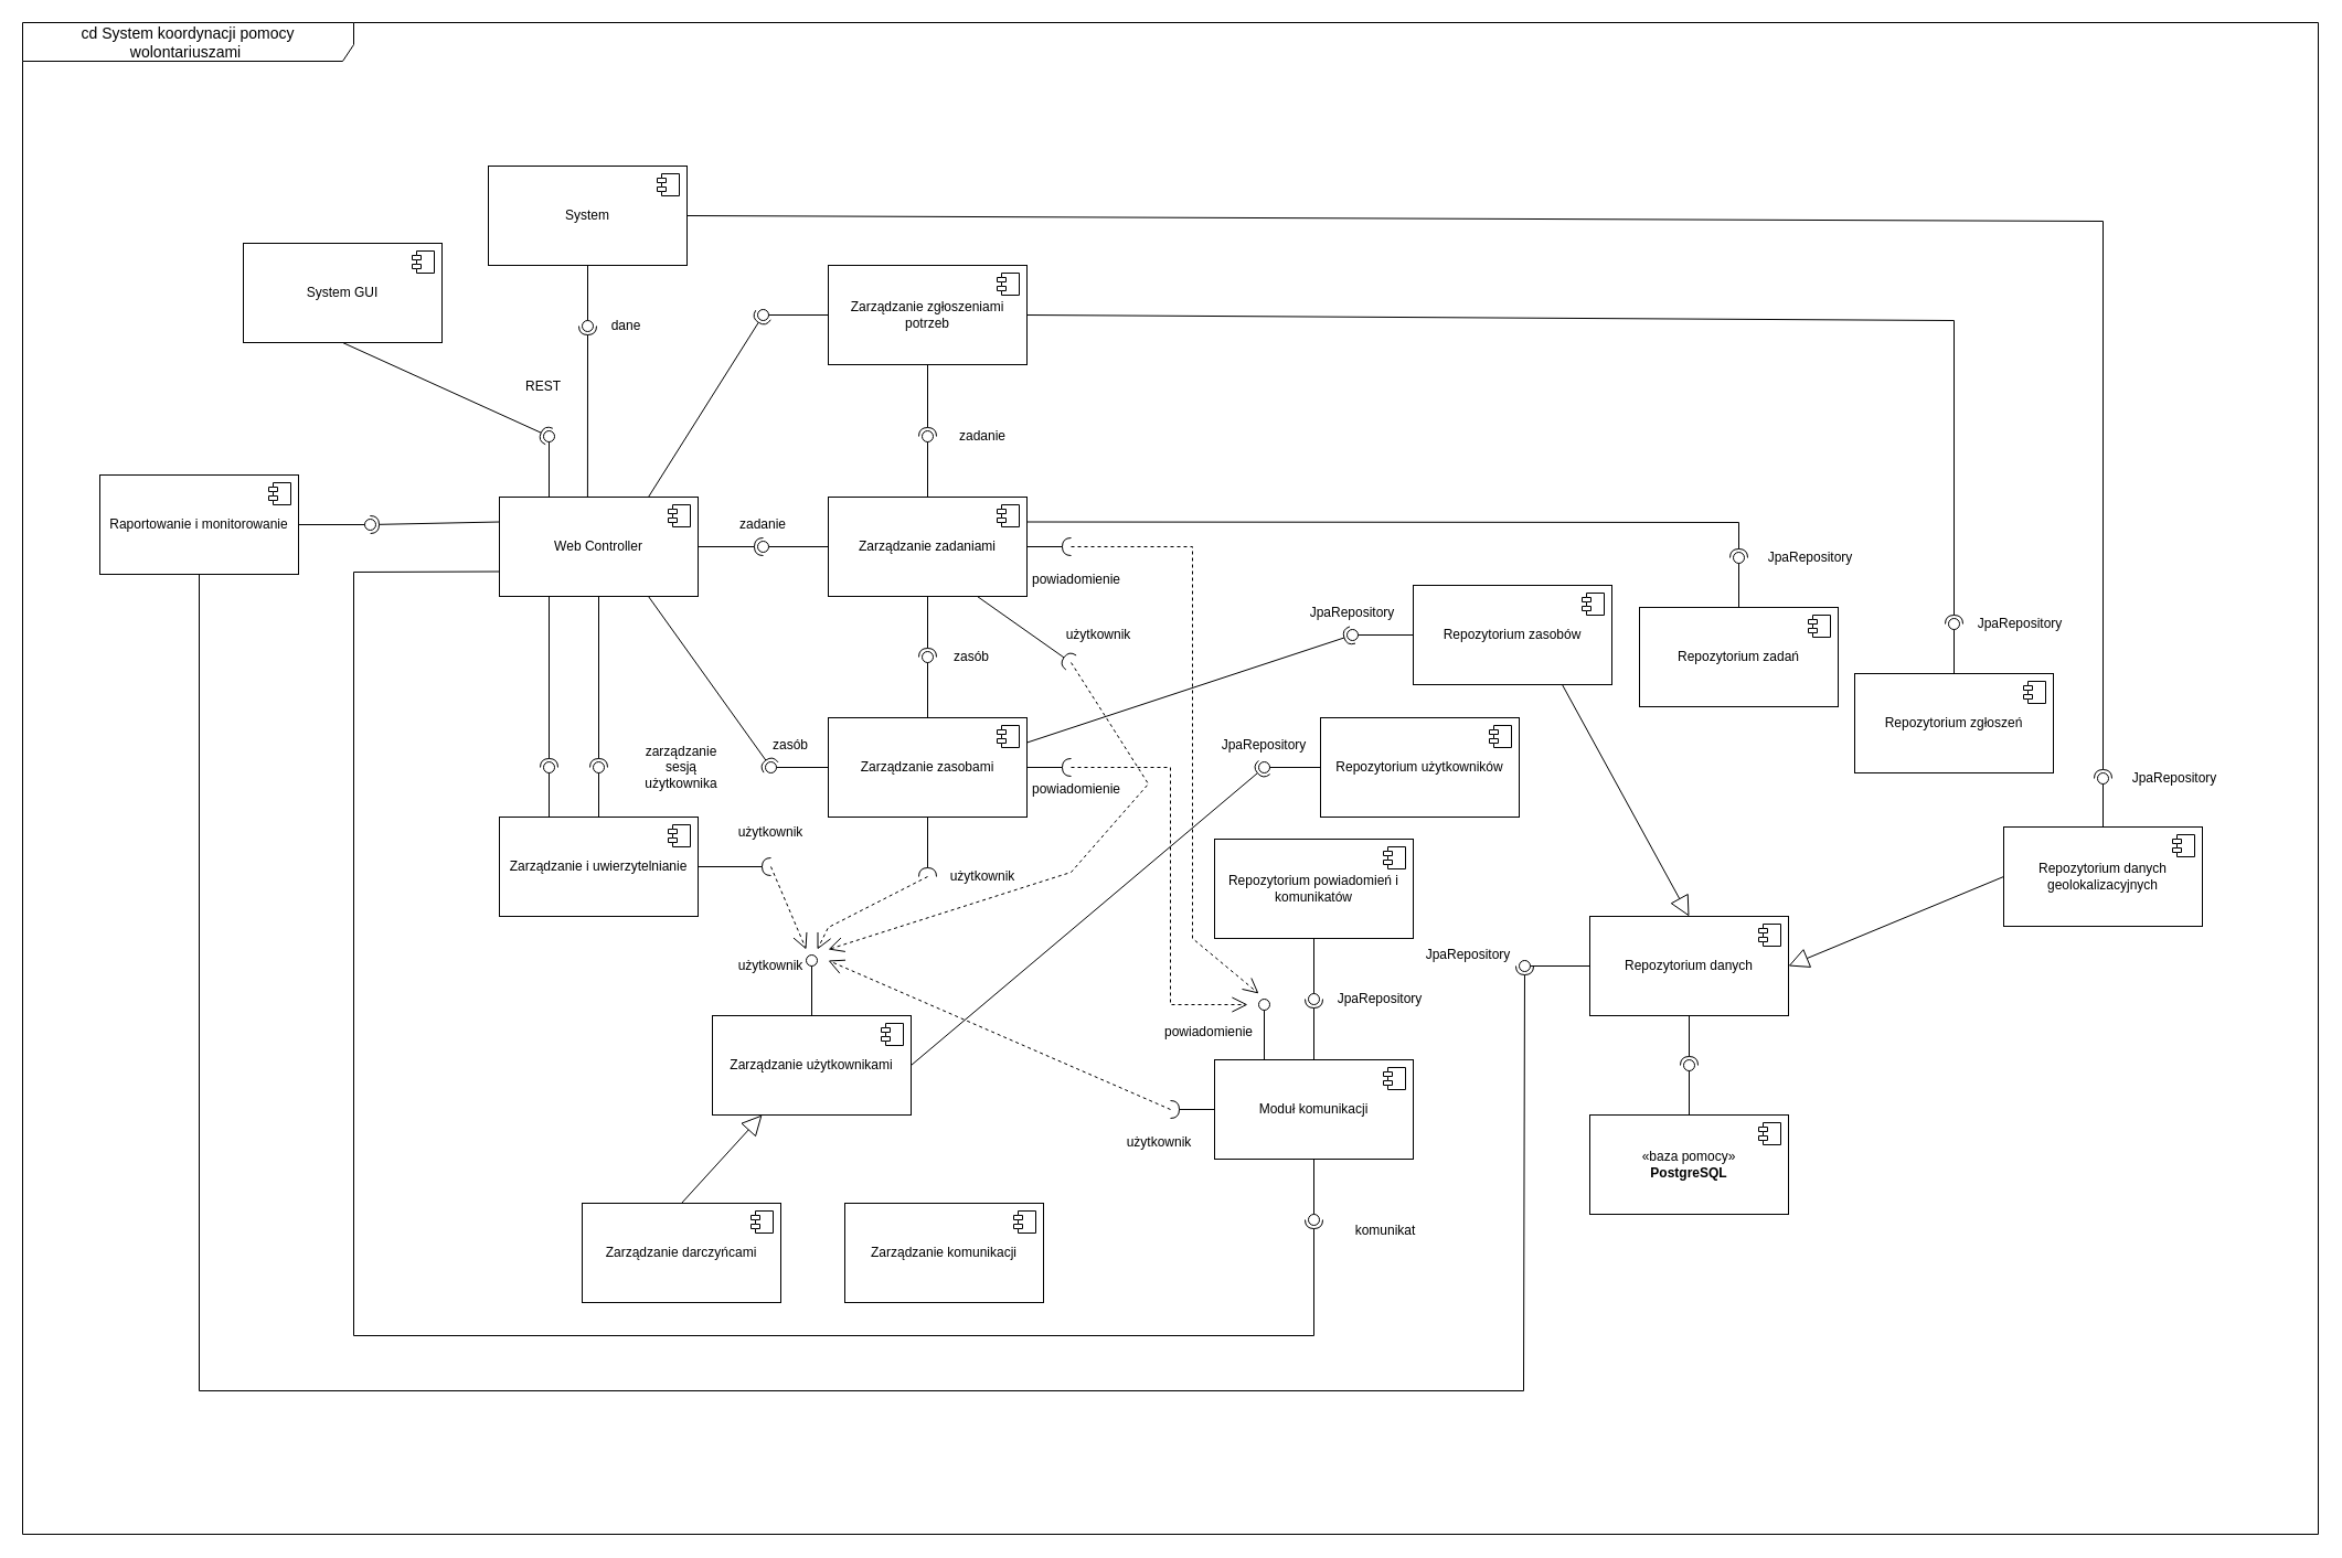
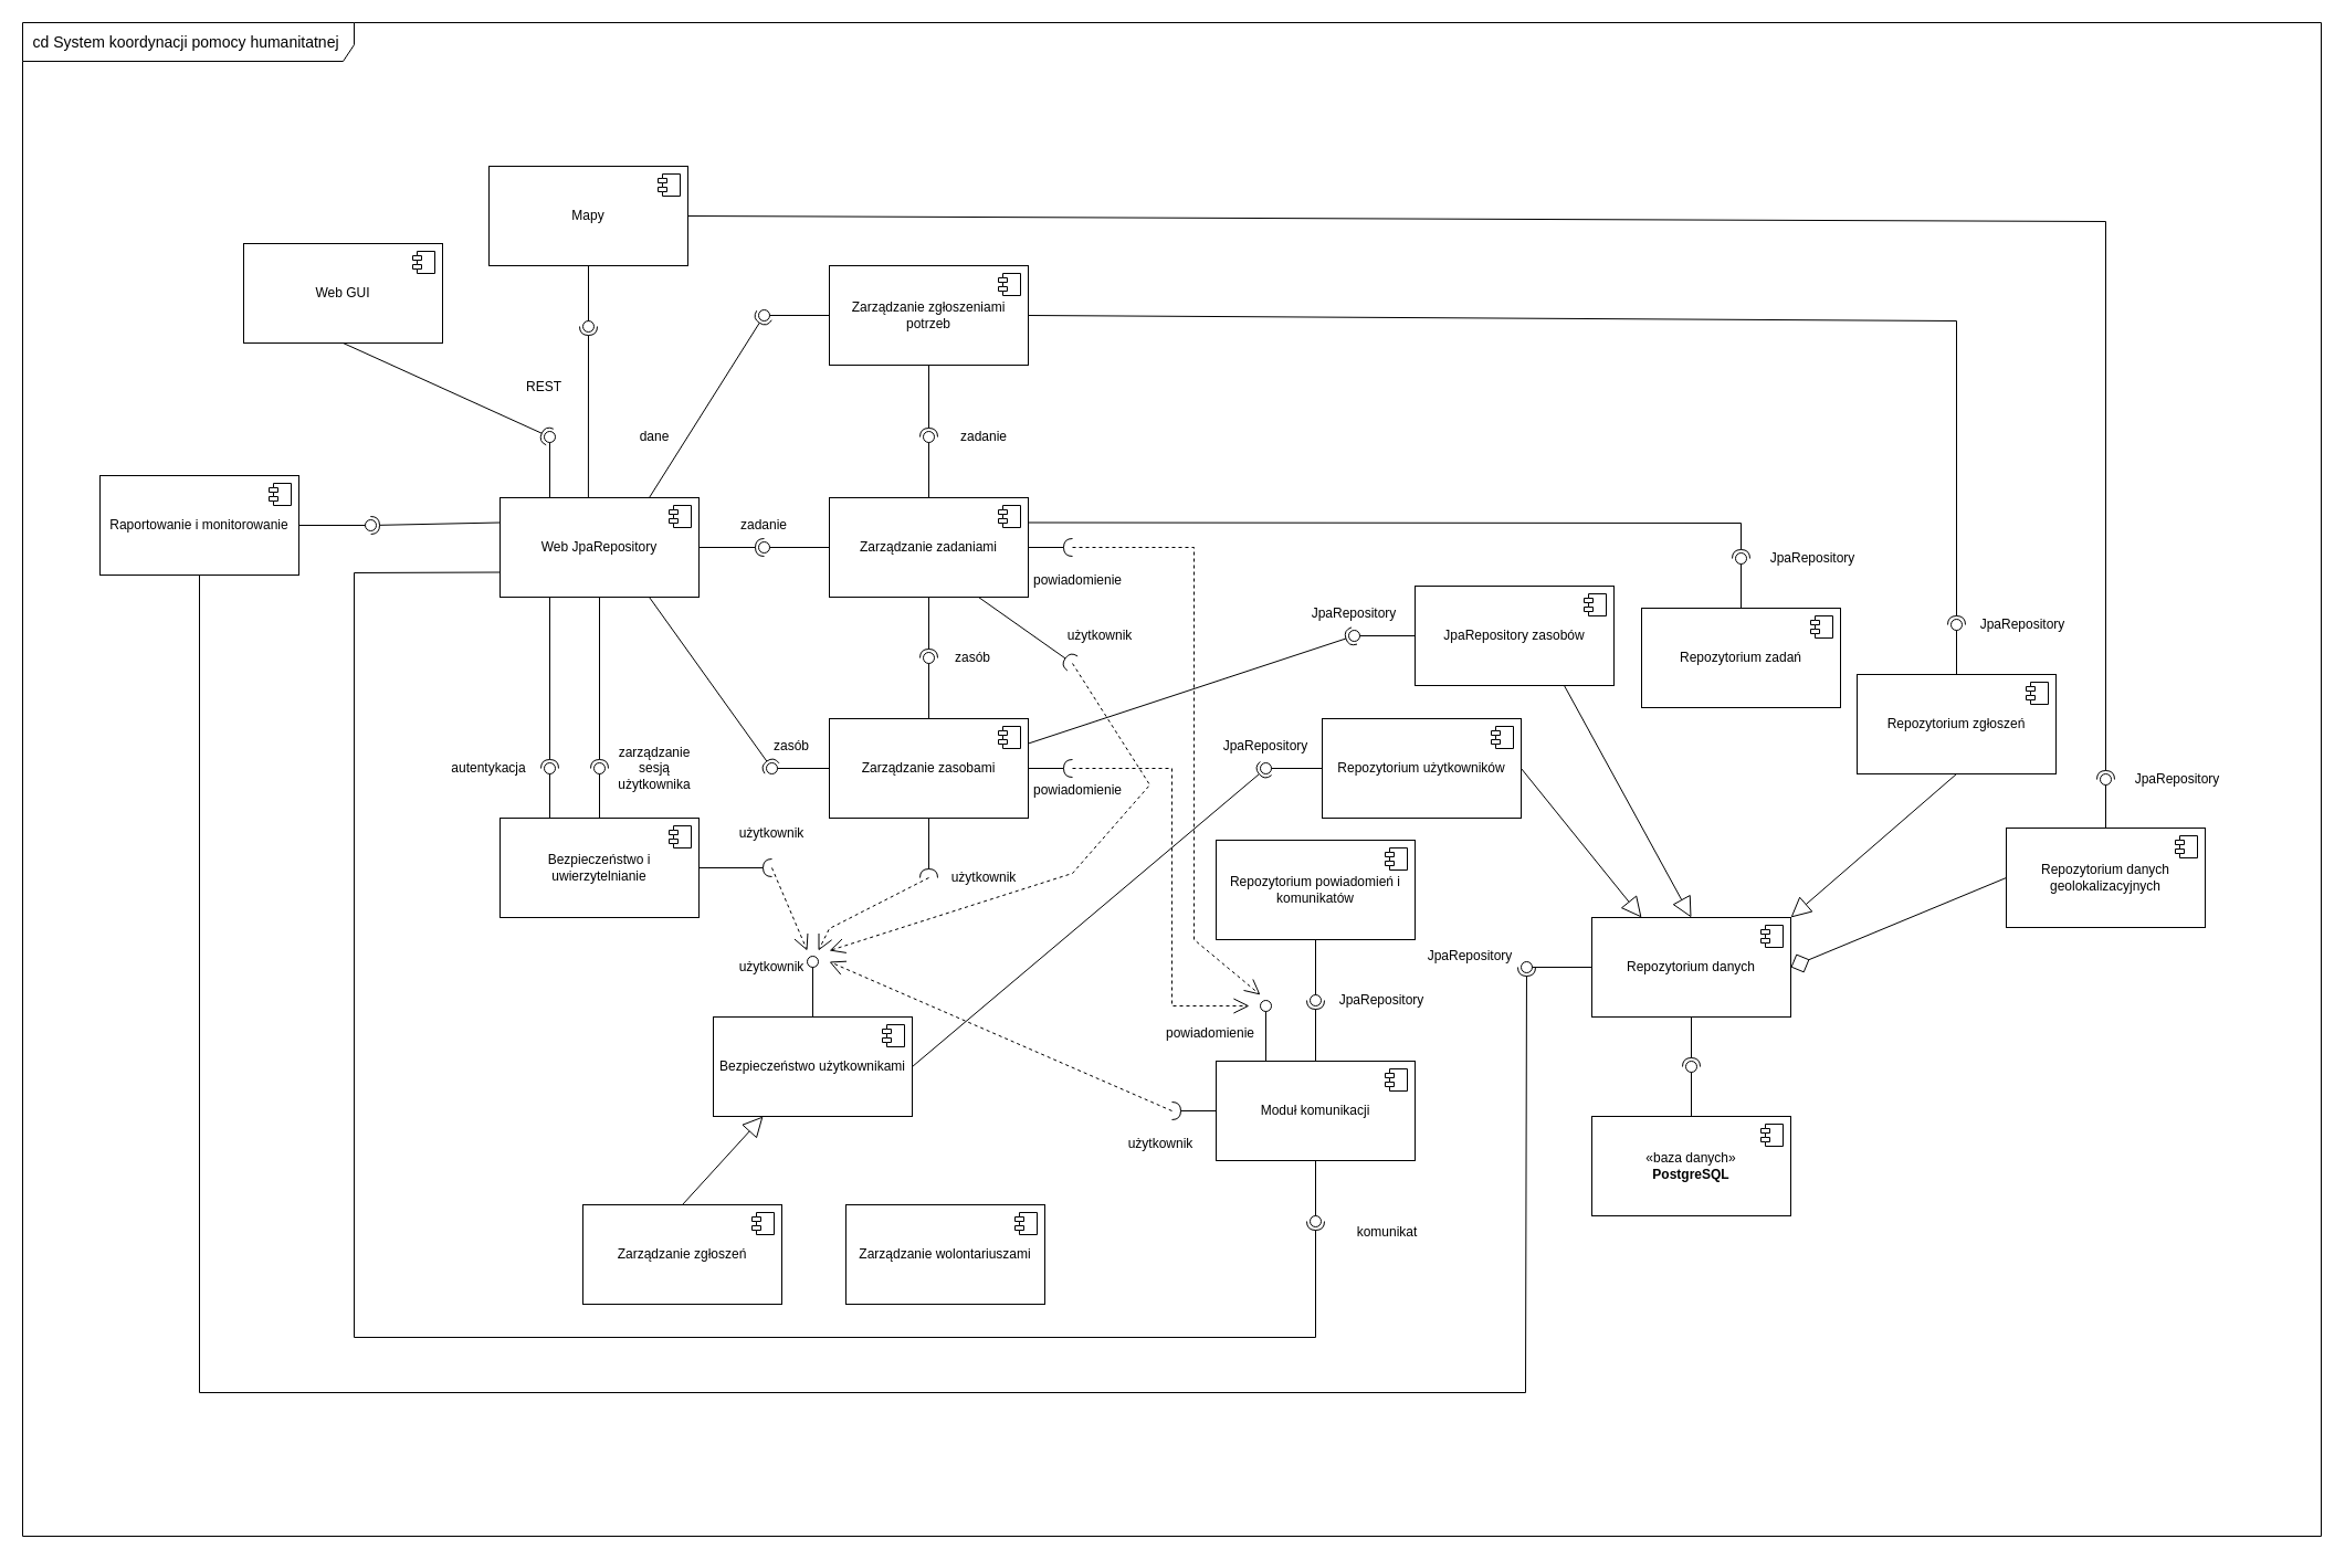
- <mxCell id="2" value="&lt;font style=&quot;font-size: 14px;&quot;&gt;cd System koordynacji pomocy wolontariuszami&amp;nbsp;&lt;/font&gt;" style="shape=umlFrame;whiteSpace=wrap;html=1;pointerEvents=0;recursiveResize=0;container=1;collapsible=0;width=300;height=35;" parent="1" vertex="1"><mxGeometry x="20" y="20" width="2080" height="1370" as="geometry" /></mxCell>
+ <mxCell id="2" value="&lt;font style=&quot;font-size: 14px;&quot;&gt;cd System koordynacji pomocy humanitatnej&amp;nbsp;&lt;/font&gt;" style="shape=umlFrame;whiteSpace=wrap;html=1;pointerEvents=0;recursiveResize=0;container=1;collapsible=0;width=300;height=35;" parent="1" vertex="1"><mxGeometry x="20" y="20" width="2080" height="1370" as="geometry" /></mxCell>
- <mxCell id="52" value="System" style="html=1;dropTarget=0;whiteSpace=wrap;" parent="1" vertex="1"><mxGeometry x="442" y="150" width="180" height="90" as="geometry" /></mxCell>
+ <mxCell id="52" value="Mapy" style="html=1;dropTarget=0;whiteSpace=wrap;" parent="1" vertex="1"><mxGeometry x="442" y="150" width="180" height="90" as="geometry" /></mxCell>
- <mxCell id="16" value="System GUI" style="html=1;dropTarget=0;whiteSpace=wrap;" parent="1" vertex="1"><mxGeometry x="220" y="220" width="180" height="90" as="geometry" /></mxCell>
+ <mxCell id="16" value="Web GUI" style="html=1;dropTarget=0;whiteSpace=wrap;" parent="1" vertex="1"><mxGeometry x="220" y="220" width="180" height="90" as="geometry" /></mxCell>
- <mxCell id="118" value="dane" style="text;html=1;align=center;verticalAlign=middle;whiteSpace=wrap;rounded=0;" parent="1" vertex="1"><mxGeometry x="537" y="280" width="60" height="30" as="geometry" /></mxCell>
+ <mxCell id="118" value="dane" style="text;html=1;align=center;verticalAlign=middle;whiteSpace=wrap;rounded=0;" parent="1" vertex="1"><mxGeometry x="562" y="380" width="60" height="30" as="geometry" /></mxCell>
- <mxCell id="8" value="Web Controller" style="html=1;dropTarget=0;whiteSpace=wrap;" parent="1" vertex="1"><mxGeometry x="452" y="450" width="180" height="90" as="geometry" /></mxCell>
+ <mxCell id="8" value="Web JpaRepository" style="html=1;dropTarget=0;whiteSpace=wrap;" parent="1" vertex="1"><mxGeometry x="452" y="450" width="180" height="90" as="geometry" /></mxCell>
- <mxCell id="62" value="Repozytorium zasobów" style="html=1;dropTarget=0;whiteSpace=wrap;" parent="1" vertex="1"><mxGeometry x="1280" y="530" width="180" height="90" as="geometry" /></mxCell>
+ <mxCell id="62" value="JpaRepository zasobów" style="html=1;dropTarget=0;whiteSpace=wrap;" parent="1" vertex="1"><mxGeometry x="1280" y="530" width="180" height="90" as="geometry" /></mxCell>
+ <mxCell id="11" value="autentykacja" style="text;html=1;align=center;verticalAlign=middle;whiteSpace=wrap;rounded=0;" parent="1" vertex="1"><mxGeometry x="412" y="680" width="60" height="30" as="geometry" /></mxCell>
- <mxCell id="10" value="zarządzanie sesją użytkownika" style="text;html=1;align=center;verticalAlign=middle;whiteSpace=wrap;rounded=0;" parent="1" vertex="1"><mxGeometry x="587" y="680" width="60" height="30" as="geometry" /></mxCell>
+ <mxCell id="10" value="zarządzanie sesją użytkownika" style="text;html=1;align=center;verticalAlign=middle;whiteSpace=wrap;rounded=0;" parent="1" vertex="1"><mxGeometry x="562" y="680" width="60" height="30" as="geometry" /></mxCell>
+ <mxCell id="73" value="" style="endArrow=block;endSize=16;endFill=0;html=1;rounded=0;entryX=0.25;entryY=0;entryDx=0;entryDy=0;exitX=1;exitY=0.5;exitDx=0;exitDy=0;" parent="1" source="48" target="41" edge="1"><mxGeometry width="160" relative="1" as="geometry"><mxPoint x="722" y="900" as="sourcePoint" /><mxPoint x="775" y="830" as="targetPoint" /></mxGeometry></mxCell>
+ <mxCell id="76" value="" style="endArrow=block;endSize=16;endFill=0;html=1;rounded=0;entryX=1;entryY=0;entryDx=0;entryDy=0;exitX=0.5;exitY=1;exitDx=0;exitDy=0;" parent="1" source="69" target="41" edge="1"><mxGeometry width="160" relative="1" as="geometry"><mxPoint x="1650" y="680" as="sourcePoint" /><mxPoint x="815" y="870" as="targetPoint" /></mxGeometry></mxCell>
- <mxCell id="4" value="Zarządzanie i uwierzytelnianie" style="html=1;dropTarget=0;whiteSpace=wrap;" parent="1" vertex="1"><mxGeometry x="452" y="740" width="180" height="90" as="geometry" /></mxCell>
+ <mxCell id="4" value="Bezpieczeństwo i uwierzytelnianie" style="html=1;dropTarget=0;whiteSpace=wrap;" parent="1" vertex="1"><mxGeometry x="452" y="740" width="180" height="90" as="geometry" /></mxCell>
- <mxCell id="75" value="" style="endArrow=block;endSize=16;endFill=0;html=1;rounded=0;entryX=1;entryY=0.5;entryDx=0;entryDy=0;exitX=0;exitY=0.5;exitDx=0;exitDy=0;" parent="1" source="71" target="41" edge="1"><mxGeometry width="160" relative="1" as="geometry"><mxPoint x="1710" y="900" as="sourcePoint" /><mxPoint x="805" y="860" as="targetPoint" /></mxGeometry></mxCell>
+ <mxCell id="75" value="" style="endArrow=diamond;endSize=16;endFill=0;html=1;rounded=0;entryX=1;entryY=0.5;entryDx=0;entryDy=0;exitX=0;exitY=0.5;exitDx=0;exitDy=0;" parent="1" source="71" target="41" edge="1"><mxGeometry width="160" relative="1" as="geometry"><mxPoint x="1710" y="900" as="sourcePoint" /><mxPoint x="805" y="860" as="targetPoint" /></mxGeometry></mxCell>
- <mxCell id="14" value="Zarządzanie użytkownikami" style="html=1;dropTarget=0;whiteSpace=wrap;" parent="1" vertex="1"><mxGeometry x="645" y="920" width="180" height="90" as="geometry" /></mxCell>
+ <mxCell id="14" value="Bezpieczeństwo użytkownikami" style="html=1;dropTarget=0;whiteSpace=wrap;" parent="1" vertex="1"><mxGeometry x="645" y="920" width="180" height="90" as="geometry" /></mxCell>
- <mxCell id="43" value="«baza pomocy»&lt;br&gt;&lt;b&gt;PostgreSQL&lt;/b&gt;" style="html=1;dropTarget=0;whiteSpace=wrap;" parent="1" vertex="1"><mxGeometry x="1440" y="1010" width="180" height="90" as="geometry" /></mxCell>
+ <mxCell id="43" value="«baza danych»&lt;br&gt;&lt;b&gt;PostgreSQL&lt;/b&gt;" style="html=1;dropTarget=0;whiteSpace=wrap;" parent="1" vertex="1"><mxGeometry x="1440" y="1010" width="180" height="90" as="geometry" /></mxCell>
- <mxCell id="60" value="Zarządzanie darczyńcami" style="html=1;dropTarget=0;whiteSpace=wrap;" parent="1" vertex="1"><mxGeometry x="527" y="1090" width="180" height="90" as="geometry" /></mxCell>
+ <mxCell id="60" value="Zarządzanie zgłoszeń" style="html=1;dropTarget=0;whiteSpace=wrap;" parent="1" vertex="1"><mxGeometry x="527" y="1090" width="180" height="90" as="geometry" /></mxCell>
- <mxCell id="58" value="Zarządzanie komunikacji" style="html=1;dropTarget=0;whiteSpace=wrap;" parent="1" vertex="1"><mxGeometry x="765" y="1090" width="180" height="90" as="geometry" /></mxCell>
+ <mxCell id="58" value="Zarządzanie wolontariuszami" style="html=1;dropTarget=0;whiteSpace=wrap;" parent="1" vertex="1"><mxGeometry x="765" y="1090" width="180" height="90" as="geometry" /></mxCell>
